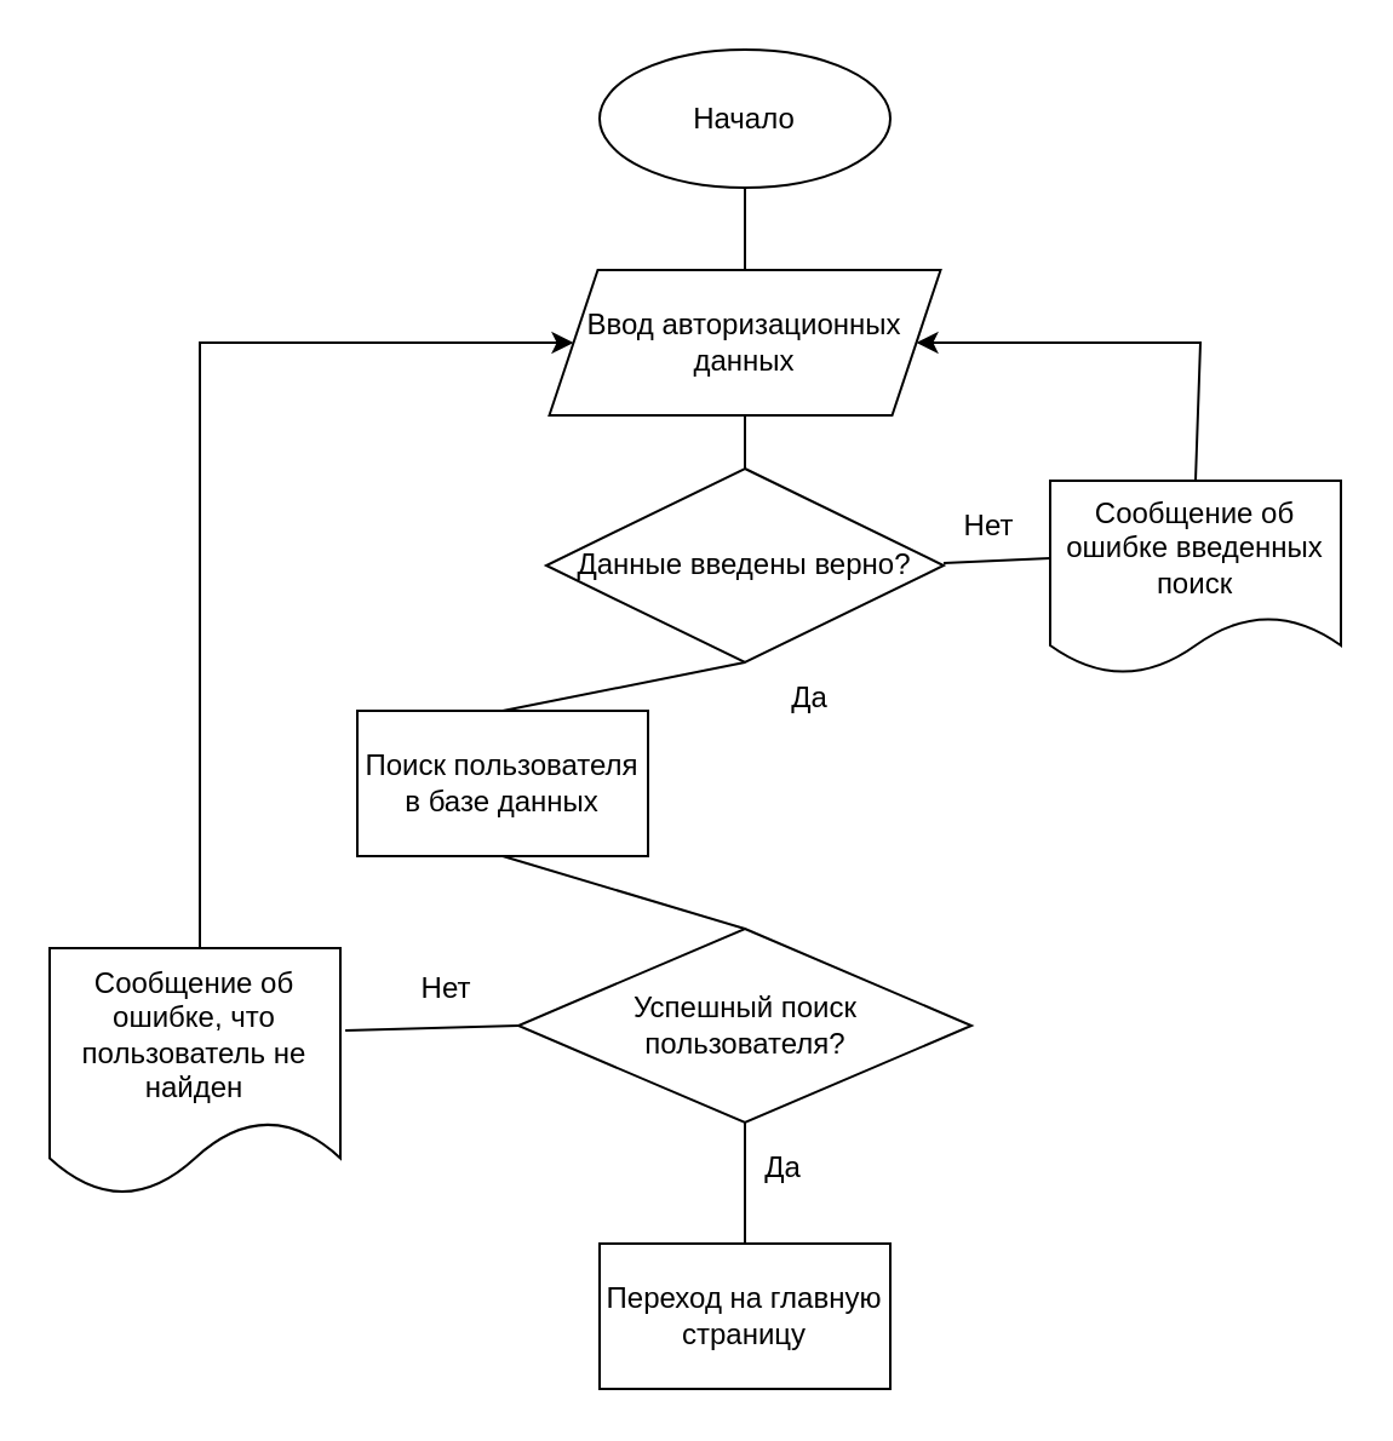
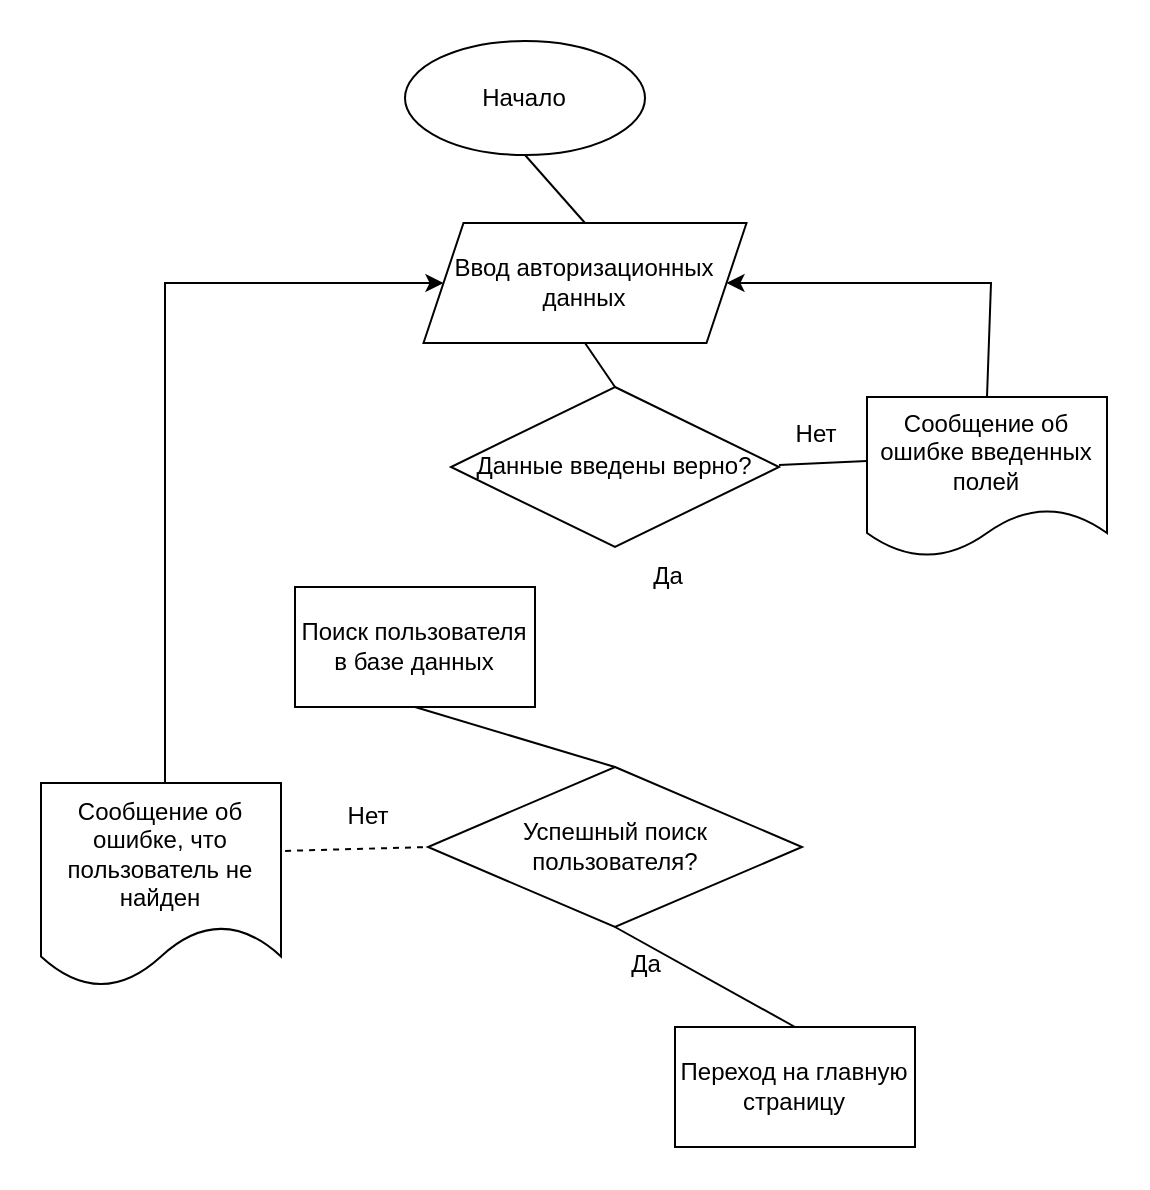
- <mxCell id="7" value="Начало" style="ellipse;whiteSpace=wrap;html=1;" vertex="1" parent="1"><mxGeometry x="247" y="20" width="120" height="57" as="geometry" /></mxCell>
+ <mxCell id="7" value="Начало" style="ellipse;whiteSpace=wrap;html=1;" vertex="1" parent="1"><mxGeometry x="202" y="20" width="120" height="57" as="geometry" /></mxCell>
- <mxCell id="2" value="Ввод авторизационных данных" style="shape=parallelogram;perimeter=parallelogramPerimeter;whiteSpace=wrap;html=1;fixedSize=1;" vertex="1" parent="1"><mxGeometry x="226.25" y="111" width="161.5" height="60" as="geometry" /></mxCell>
+ <mxCell id="2" value="Ввод авторизационных данных" style="shape=parallelogram;perimeter=parallelogramPerimeter;whiteSpace=wrap;html=1;fixedSize=1;" vertex="1" parent="1"><mxGeometry x="211.25" y="111" width="161.5" height="60" as="geometry" /></mxCell>
- <mxCell id="4" value="Сообщение об ошибке введенных поиск" style="shape=document;whiteSpace=wrap;html=1;boundedLbl=1;" vertex="1" parent="1"><mxGeometry x="433" y="198" width="120" height="80" as="geometry" /></mxCell>
+ <mxCell id="4" value="Сообщение об ошибке введенных полей" style="shape=document;whiteSpace=wrap;html=1;boundedLbl=1;" vertex="1" parent="1"><mxGeometry x="433" y="198" width="120" height="80" as="geometry" /></mxCell>
- <mxCell id="8" value="" style="endArrow=none;html=1;rounded=0;exitX=0.5;exitY=0;exitDx=0;exitDy=0;entryX=0.5;entryY=1;entryDx=0;entryDy=0;" edge="1" parent="1" source="5" target="3"><mxGeometry width="50" height="50" relative="1" as="geometry"><mxPoint x="259" y="323" as="sourcePoint" /><mxPoint x="307" y="275" as="targetPoint" /></mxGeometry></mxCell>
- <mxCell id="21" value="" style="endArrow=none;html=1;rounded=0;exitX=1.017;exitY=0.333;exitDx=0;exitDy=0;exitPerimeter=0;entryX=0;entryY=0.5;entryDx=0;entryDy=0;" edge="1" parent="1" source="20" target="6"><mxGeometry width="50" height="50" relative="1" as="geometry"><mxPoint x="165" y="472" as="sourcePoint" /><mxPoint x="221" y="423" as="targetPoint" /></mxGeometry></mxCell>
+ <mxCell id="21" value="" style="endArrow=none;html=1;rounded=0;exitX=1.017;exitY=0.333;exitDx=0;exitDy=0;exitPerimeter=0;entryX=0;entryY=0.5;entryDx=0;entryDy=0;dashed=1;" edge="1" parent="1" source="20" target="6"><mxGeometry width="50" height="50" relative="1" as="geometry"><mxPoint x="165" y="472" as="sourcePoint" /><mxPoint x="221" y="423" as="targetPoint" /></mxGeometry></mxCell>
- <mxCell id="19" value="Переход на главную страницу" style="rounded=0;whiteSpace=wrap;html=1;" vertex="1" parent="1"><mxGeometry x="247" y="513" width="120" height="60" as="geometry" /></mxCell>
+ <mxCell id="19" value="Переход на главную страницу" style="rounded=0;whiteSpace=wrap;html=1;" vertex="1" parent="1"><mxGeometry x="337" y="513" width="120" height="60" as="geometry" /></mxCell>
